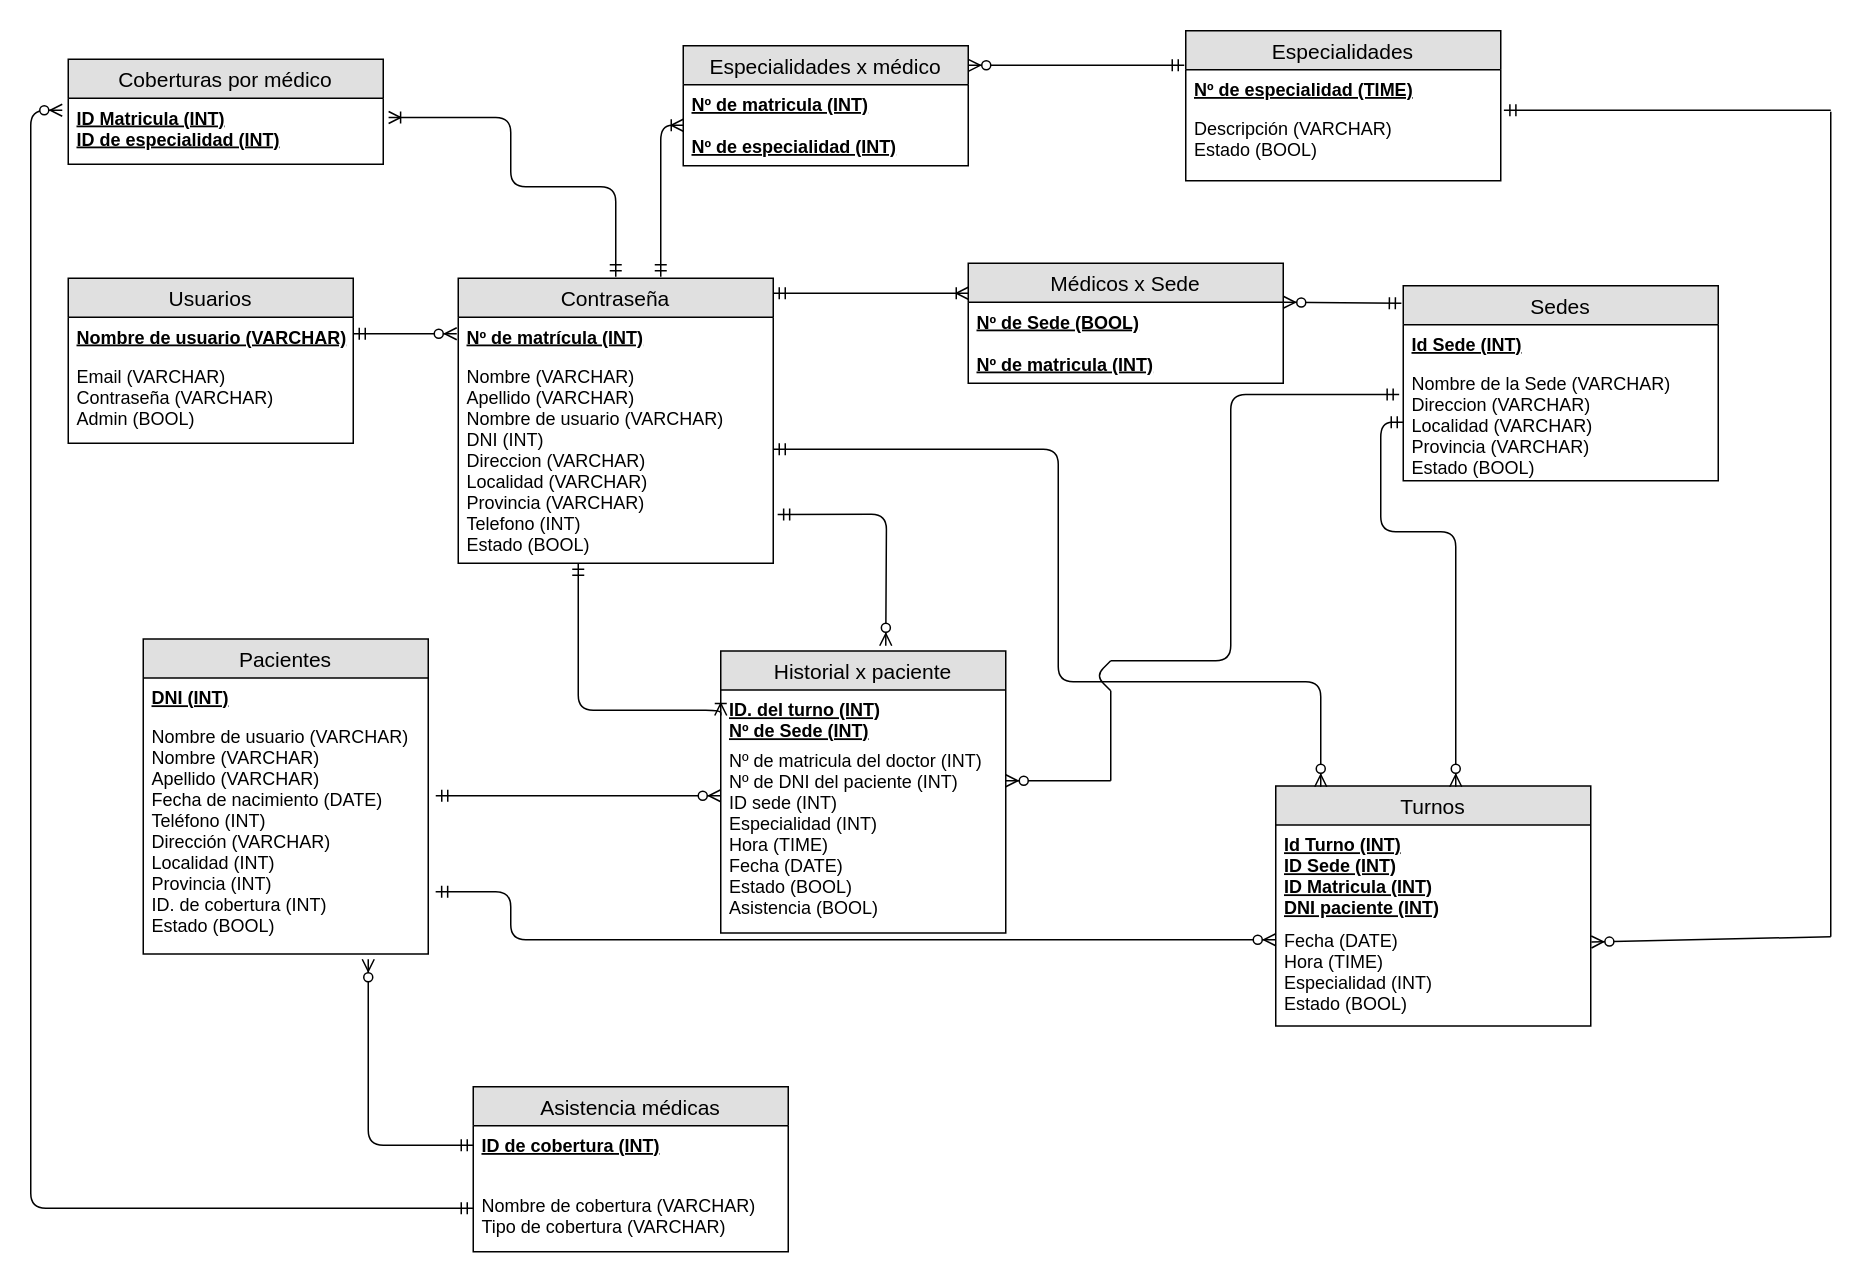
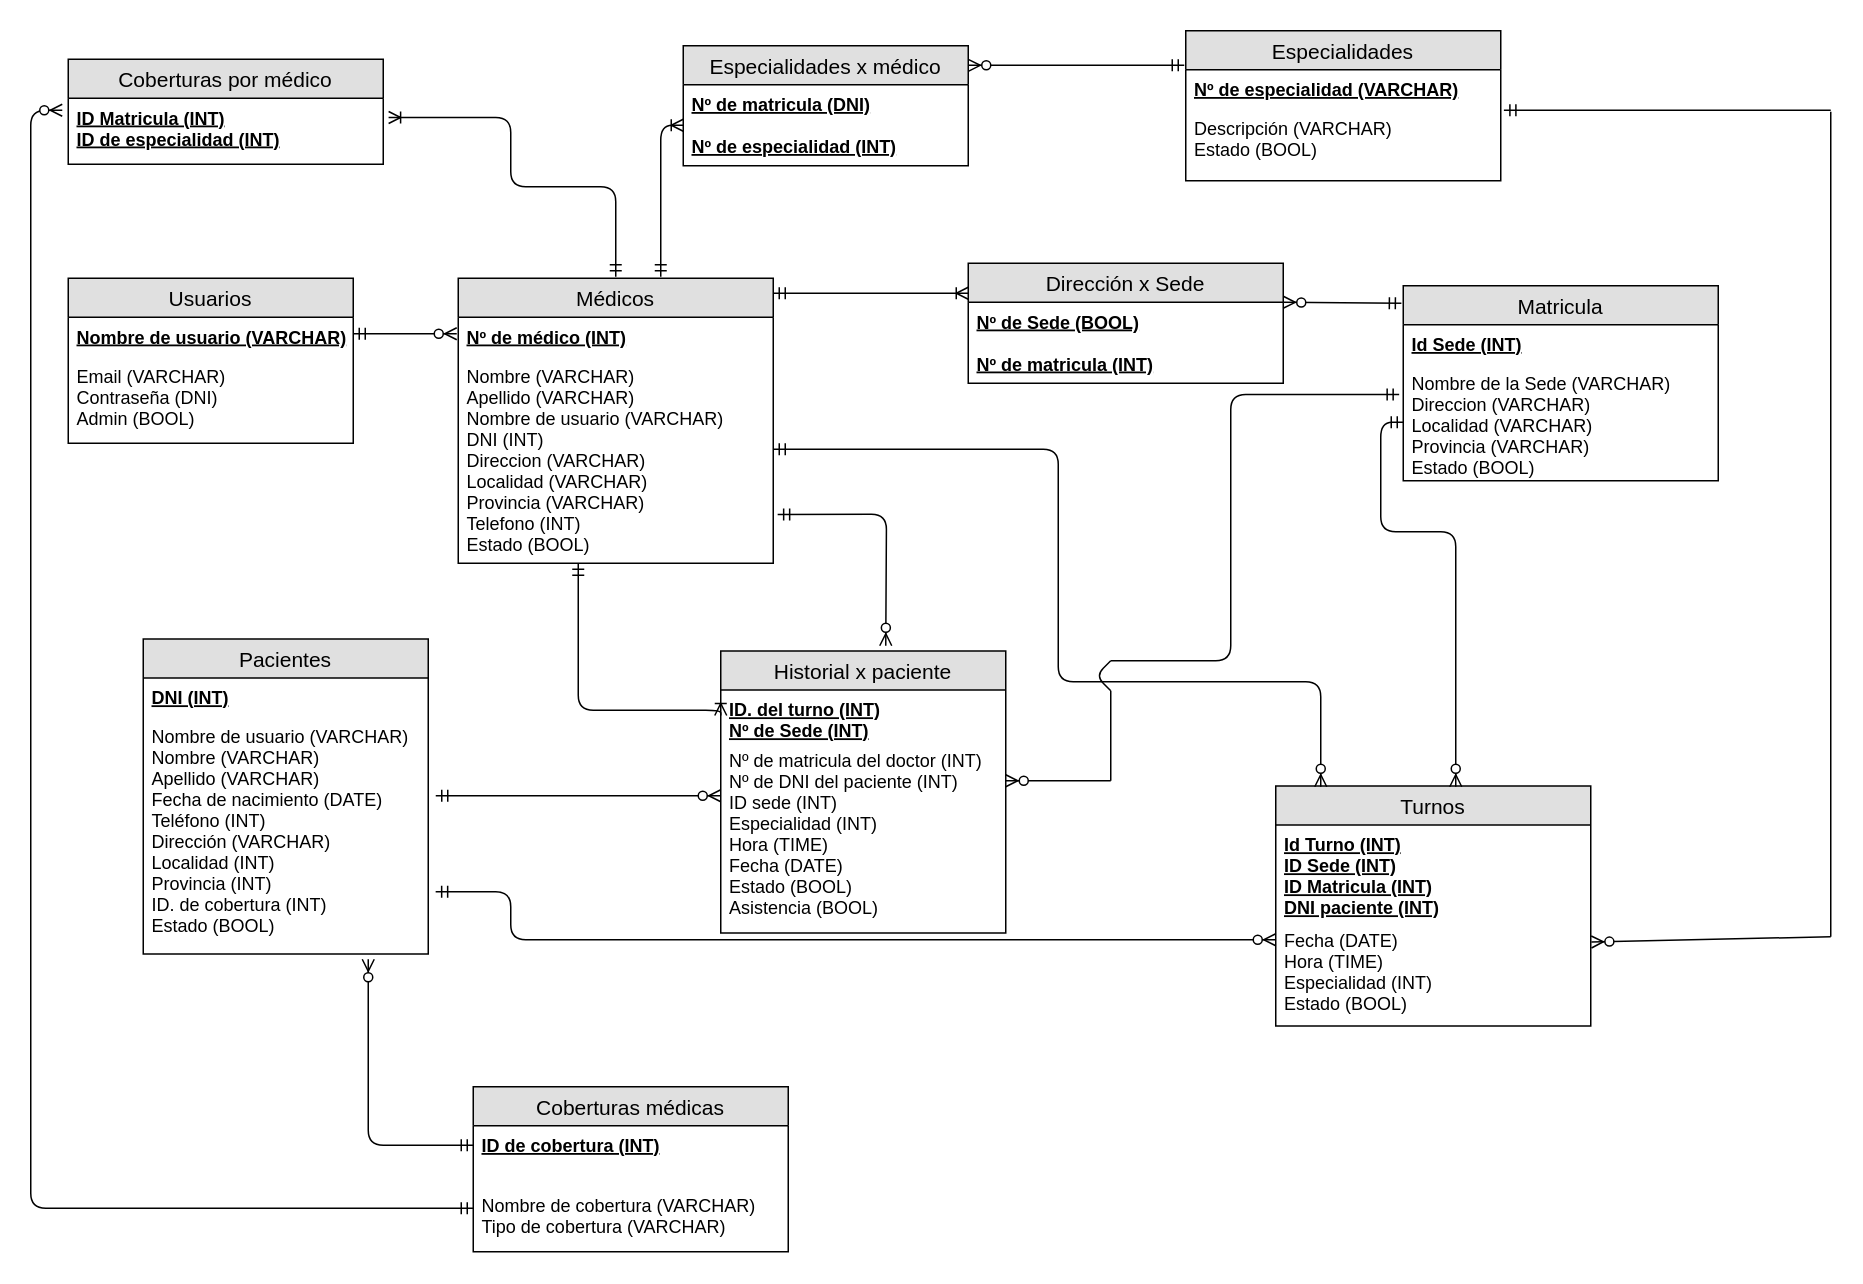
- <mxCell id="5" value="Nº de especialidad (TIME)" style="text;strokeColor=none;fillColor=none;spacingLeft=4;spacingRight=4;overflow=hidden;rotatable=0;points=[[0,0.5],[1,0.5]];portConstraint=eastwest;fontSize=12;fontStyle=5" vertex="1" parent="4"><mxGeometry y="26" width="210" height="26" as="geometry" /></mxCell>
+ <mxCell id="5" value="Nº de especialidad (VARCHAR)" style="text;strokeColor=none;fillColor=none;spacingLeft=4;spacingRight=4;overflow=hidden;rotatable=0;points=[[0,0.5],[1,0.5]];portConstraint=eastwest;fontSize=12;fontStyle=5" vertex="1" parent="4"><mxGeometry y="26" width="210" height="26" as="geometry" /></mxCell>
- <mxCell id="3" value="Nº de matricula (INT)&#10;&#10;Nº de especialidad (INT)" style="text;strokeColor=none;fillColor=none;spacingLeft=4;spacingRight=4;overflow=hidden;rotatable=0;points=[[0,0.5],[1,0.5]];portConstraint=eastwest;fontSize=12;fontStyle=5" vertex="1" parent="2"><mxGeometry y="26" width="190" height="54" as="geometry" /></mxCell>
+ <mxCell id="3" value="Nº de matricula (DNI)&#10;&#10;Nº de especialidad (INT)" style="text;strokeColor=none;fillColor=none;spacingLeft=4;spacingRight=4;overflow=hidden;rotatable=0;points=[[0,0.5],[1,0.5]];portConstraint=eastwest;fontSize=12;fontStyle=5" vertex="1" parent="2"><mxGeometry y="26" width="190" height="54" as="geometry" /></mxCell>
- <mxCell id="29" value="Médicos x Sede" style="swimlane;fontStyle=0;childLayout=stackLayout;horizontal=1;startSize=26;fillColor=#e0e0e0;horizontalStack=0;resizeParent=1;resizeParentMax=0;resizeLast=0;collapsible=1;marginBottom=0;swimlaneFillColor=#ffffff;align=center;fontSize=14;" vertex="1" parent="10"><mxGeometry x="600" width="210" height="80" as="geometry" /></mxCell>
+ <mxCell id="29" value="Dirección x Sede" style="swimlane;fontStyle=0;childLayout=stackLayout;horizontal=1;startSize=26;fillColor=#e0e0e0;horizontalStack=0;resizeParent=1;resizeParentMax=0;resizeLast=0;collapsible=1;marginBottom=0;swimlaneFillColor=#ffffff;align=center;fontSize=14;" vertex="1" parent="10"><mxGeometry x="600" width="210" height="80" as="geometry" /></mxCell>
- <mxCell id="26" value="Contraseña" style="swimlane;fontStyle=0;childLayout=stackLayout;horizontal=1;startSize=26;fillColor=#e0e0e0;horizontalStack=0;resizeParent=1;resizeParentMax=0;resizeLast=0;collapsible=1;marginBottom=0;swimlaneFillColor=#ffffff;align=center;fontSize=14;" vertex="1" parent="10"><mxGeometry x="260" y="10" width="210" height="190" as="geometry" /></mxCell>
+ <mxCell id="26" value="Médicos" style="swimlane;fontStyle=0;childLayout=stackLayout;horizontal=1;startSize=26;fillColor=#e0e0e0;horizontalStack=0;resizeParent=1;resizeParentMax=0;resizeLast=0;collapsible=1;marginBottom=0;swimlaneFillColor=#ffffff;align=center;fontSize=14;" vertex="1" parent="10"><mxGeometry x="260" y="10" width="210" height="190" as="geometry" /></mxCell>
- <mxCell id="23" value="Sedes" style="swimlane;fontStyle=0;childLayout=stackLayout;horizontal=1;startSize=26;fillColor=#e0e0e0;horizontalStack=0;resizeParent=1;resizeParentMax=0;resizeLast=0;collapsible=1;marginBottom=0;swimlaneFillColor=#ffffff;align=center;fontSize=14;" vertex="1" parent="10"><mxGeometry x="890" y="15" width="210" height="130" as="geometry" /></mxCell>
+ <mxCell id="23" value="Matricula" style="swimlane;fontStyle=0;childLayout=stackLayout;horizontal=1;startSize=26;fillColor=#e0e0e0;horizontalStack=0;resizeParent=1;resizeParentMax=0;resizeLast=0;collapsible=1;marginBottom=0;swimlaneFillColor=#ffffff;align=center;fontSize=14;" vertex="1" parent="10"><mxGeometry x="890" y="15" width="210" height="130" as="geometry" /></mxCell>
- <mxCell id="27" value="Nº de matrícula (INT)" style="text;strokeColor=none;fillColor=none;spacingLeft=4;spacingRight=4;overflow=hidden;rotatable=0;points=[[0,0.5],[1,0.5]];portConstraint=eastwest;fontSize=12;fontStyle=5" vertex="1" parent="26"><mxGeometry y="26" width="210" height="26" as="geometry" /></mxCell>
+ <mxCell id="27" value="Nº de médico (INT)" style="text;strokeColor=none;fillColor=none;spacingLeft=4;spacingRight=4;overflow=hidden;rotatable=0;points=[[0,0.5],[1,0.5]];portConstraint=eastwest;fontSize=12;fontStyle=5" vertex="1" parent="26"><mxGeometry y="26" width="210" height="26" as="geometry" /></mxCell>
- <mxCell id="13" value="Email (VARCHAR)&#10;Contraseña (VARCHAR)&#10;Admin (BOOL)" style="text;strokeColor=none;fillColor=none;spacingLeft=4;spacingRight=4;overflow=hidden;rotatable=0;points=[[0,0.5],[1,0.5]];portConstraint=eastwest;fontSize=12;" vertex="1" parent="11"><mxGeometry y="52" width="190" height="58" as="geometry" /></mxCell>
+ <mxCell id="13" value="Email (VARCHAR)&#10;Contraseña (DNI)&#10;Admin (BOOL)" style="text;strokeColor=none;fillColor=none;spacingLeft=4;spacingRight=4;overflow=hidden;rotatable=0;points=[[0,0.5],[1,0.5]];portConstraint=eastwest;fontSize=12;" vertex="1" parent="11"><mxGeometry y="52" width="190" height="58" as="geometry" /></mxCell>
- <mxCell id="20" value="Asistencia médicas" style="swimlane;fontStyle=0;childLayout=stackLayout;horizontal=1;startSize=26;fillColor=#e0e0e0;horizontalStack=0;resizeParent=1;resizeParentMax=0;resizeLast=0;collapsible=1;marginBottom=0;swimlaneFillColor=#ffffff;align=center;fontSize=14;" vertex="1" parent="10"><mxGeometry x="270" y="549" width="210" height="110" as="geometry" /></mxCell>
+ <mxCell id="20" value="Coberturas médicas" style="swimlane;fontStyle=0;childLayout=stackLayout;horizontal=1;startSize=26;fillColor=#e0e0e0;horizontalStack=0;resizeParent=1;resizeParentMax=0;resizeLast=0;collapsible=1;marginBottom=0;swimlaneFillColor=#ffffff;align=center;fontSize=14;" vertex="1" parent="10"><mxGeometry x="270" y="549" width="210" height="110" as="geometry" /></mxCell>
